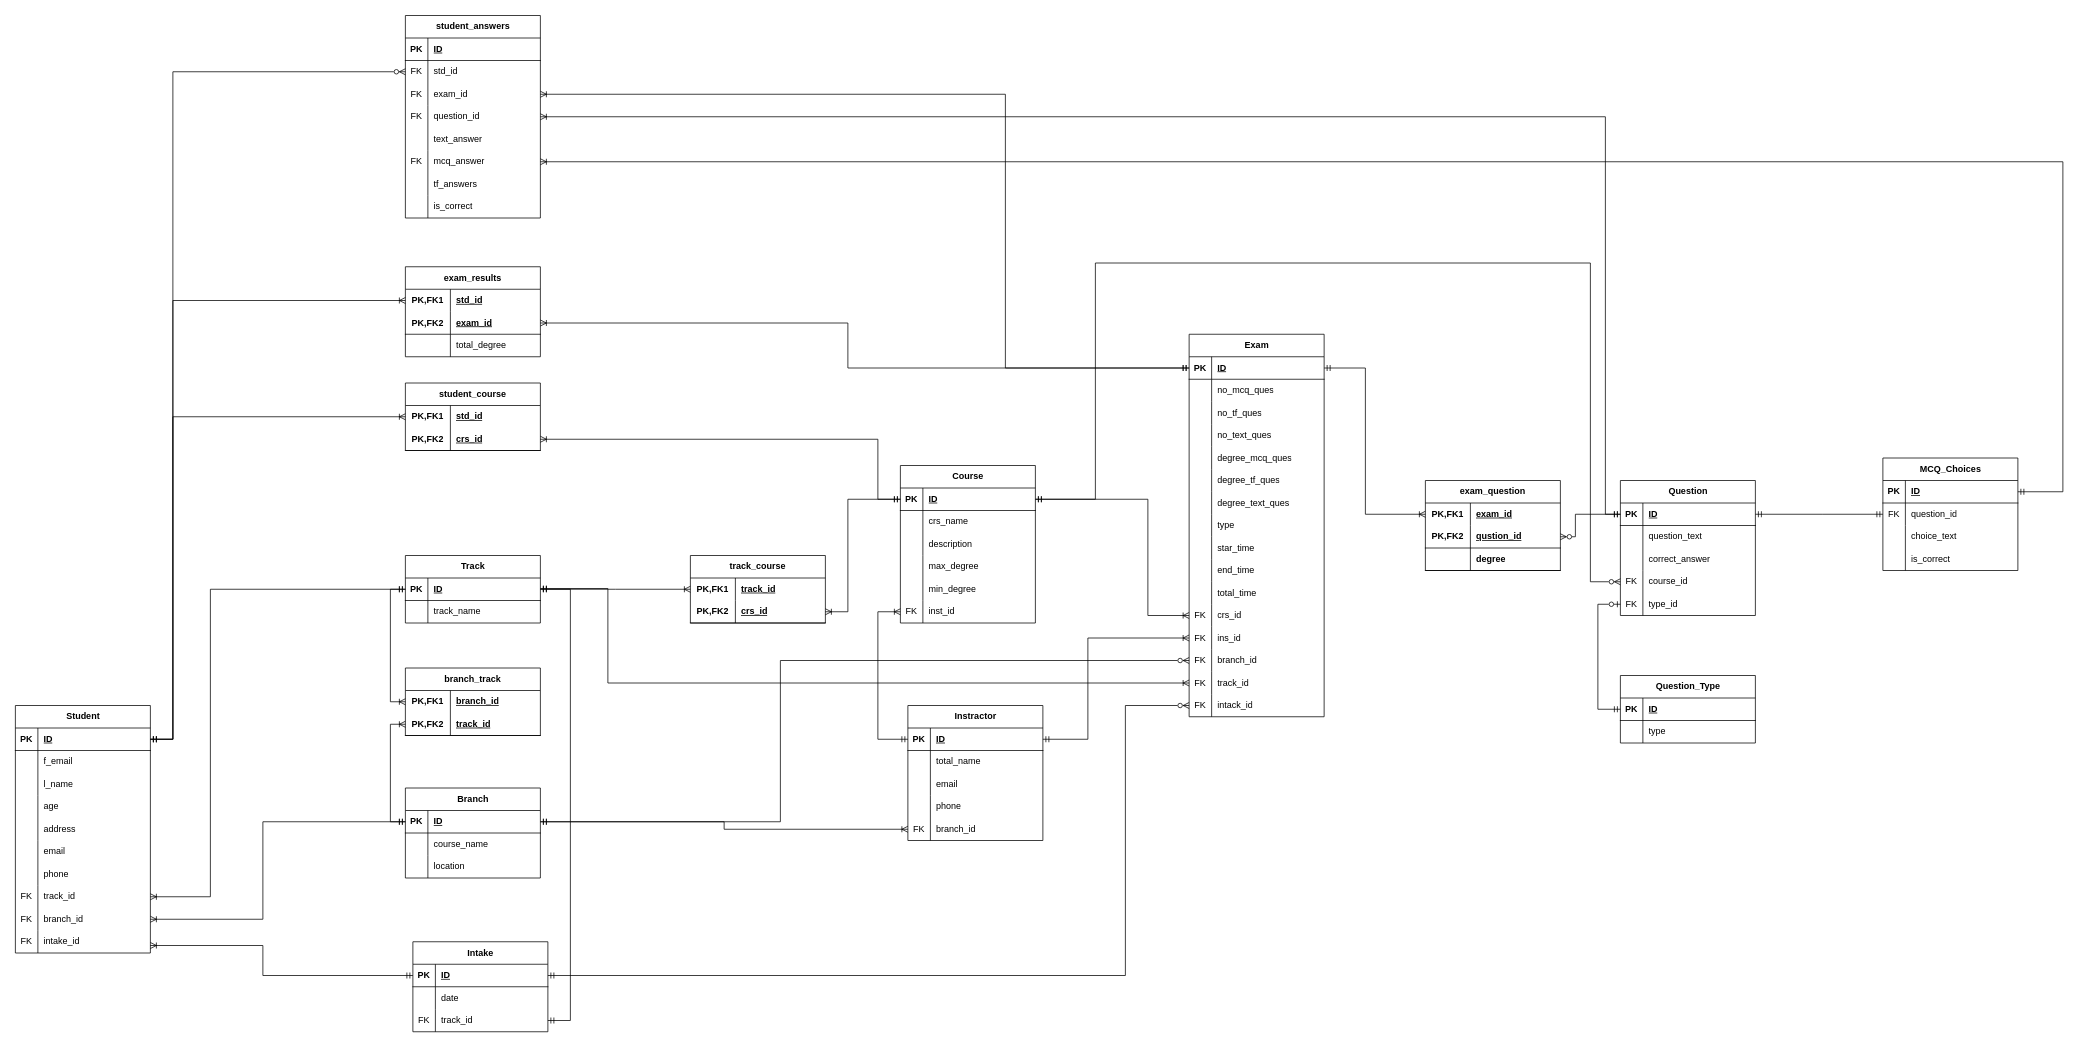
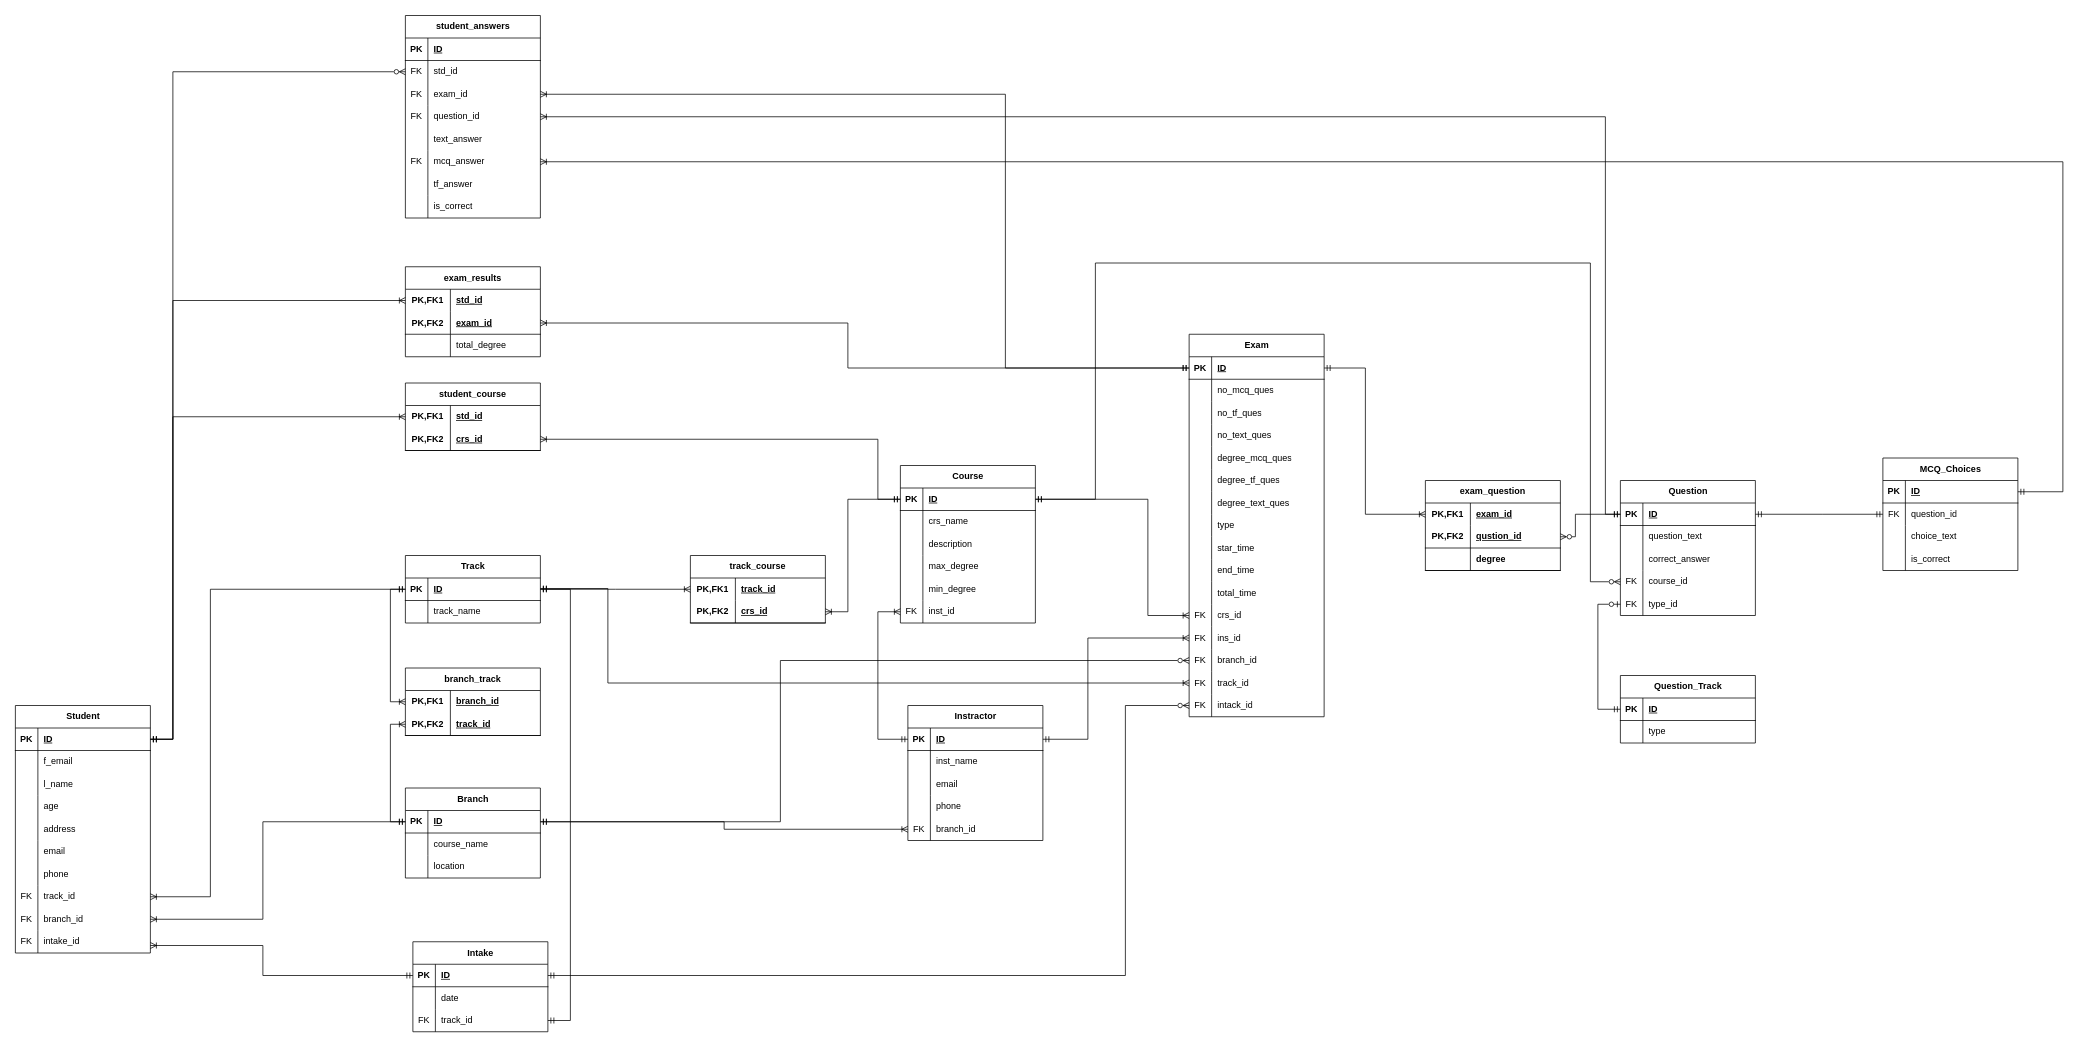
- <mxCell id="258" value="tf_answers" style="shape=partialRectangle;connectable=0;fillColor=none;top=0;left=0;bottom=0;right=0;align=left;spacingLeft=6;overflow=hidden;whiteSpace=wrap;html=1;labelBackgroundColor=none;" parent="256" vertex="1"><mxGeometry x="30" width="150" height="30" as="geometry"><mxRectangle width="150" height="30" as="alternateBounds" /></mxGeometry></mxCell>
+ <mxCell id="258" value="tf_answer" style="shape=partialRectangle;connectable=0;fillColor=none;top=0;left=0;bottom=0;right=0;align=left;spacingLeft=6;overflow=hidden;whiteSpace=wrap;html=1;labelBackgroundColor=none;" parent="256" vertex="1"><mxGeometry x="30" width="150" height="30" as="geometry"><mxRectangle width="150" height="30" as="alternateBounds" /></mxGeometry></mxCell>
- <mxCell id="263" value="Question_Type" style="shape=table;startSize=30;container=1;collapsible=1;childLayout=tableLayout;fixedRows=1;rowLines=0;fontStyle=1;align=center;resizeLast=1;html=1;labelBackgroundColor=none;" parent="1" vertex="1"><mxGeometry x="2160" y="900" width="180" height="90" as="geometry" /></mxCell>
+ <mxCell id="263" value="Question_Track" style="shape=table;startSize=30;container=1;collapsible=1;childLayout=tableLayout;fixedRows=1;rowLines=0;fontStyle=1;align=center;resizeLast=1;html=1;labelBackgroundColor=none;" parent="1" vertex="1"><mxGeometry x="2160" y="900" width="180" height="90" as="geometry" /></mxCell>
- <mxCell id="57" value="total_name&lt;span style=&quot;white-space: pre;&quot;&gt;&#09;&lt;/span&gt;" style="shape=partialRectangle;connectable=0;fillColor=none;top=0;left=0;bottom=0;right=0;align=left;spacingLeft=6;overflow=hidden;whiteSpace=wrap;html=1;labelBackgroundColor=none;" parent="55" vertex="1"><mxGeometry x="30" width="150" height="30" as="geometry"><mxRectangle width="150" height="30" as="alternateBounds" /></mxGeometry></mxCell>
+ <mxCell id="57" value="inst_name&lt;span style=&quot;white-space: pre;&quot;&gt;&#09;&lt;/span&gt;" style="shape=partialRectangle;connectable=0;fillColor=none;top=0;left=0;bottom=0;right=0;align=left;spacingLeft=6;overflow=hidden;whiteSpace=wrap;html=1;labelBackgroundColor=none;" parent="55" vertex="1"><mxGeometry x="30" width="150" height="30" as="geometry"><mxRectangle width="150" height="30" as="alternateBounds" /></mxGeometry></mxCell>
